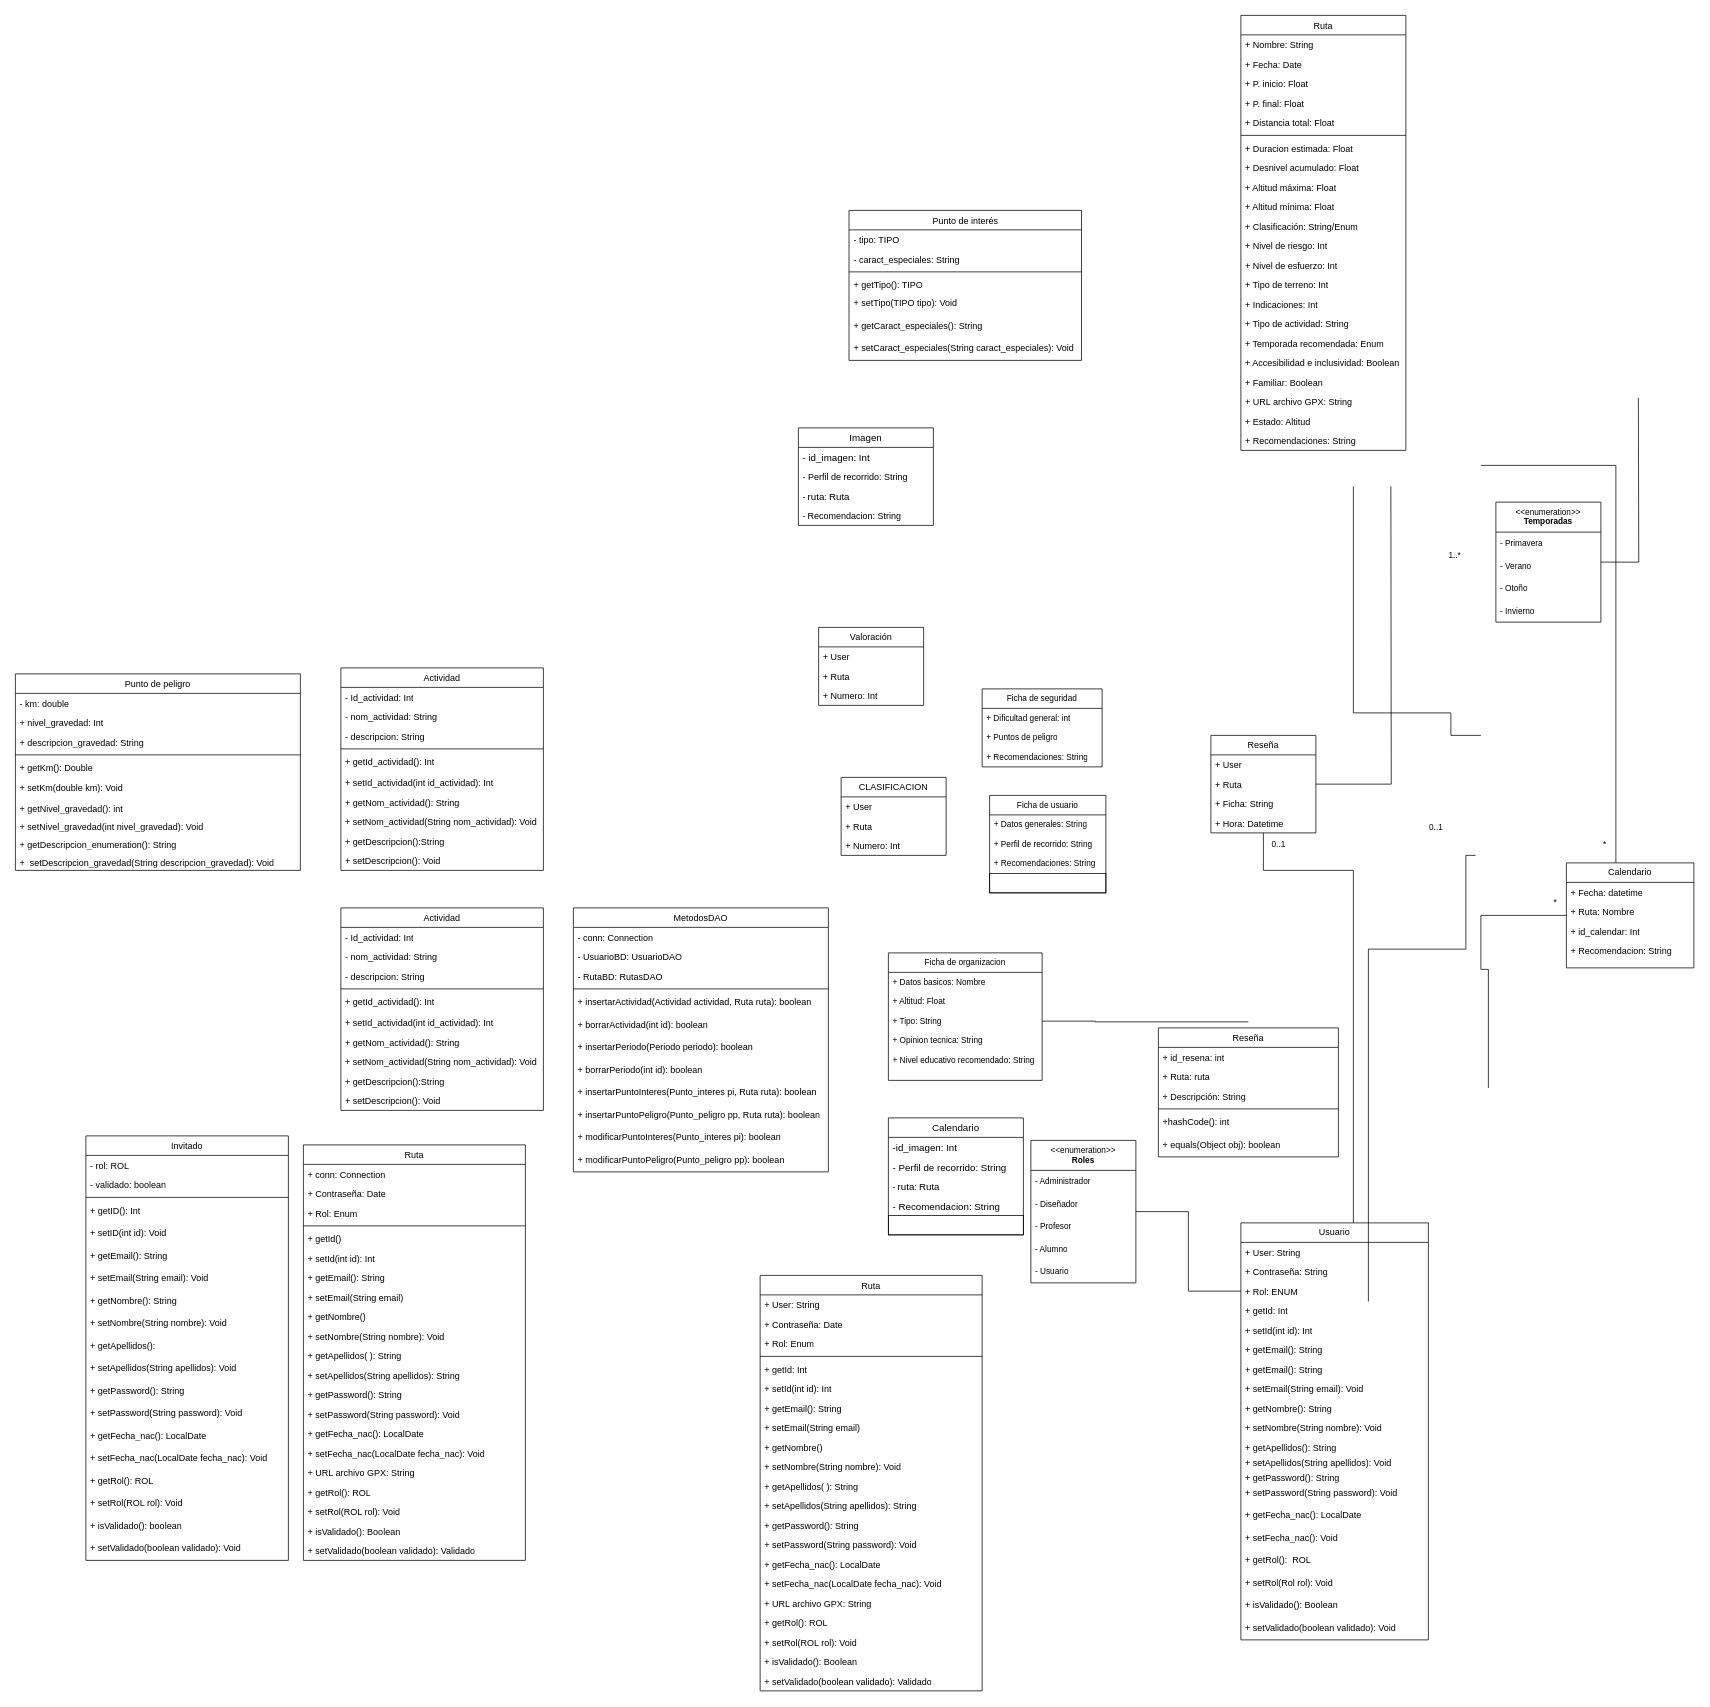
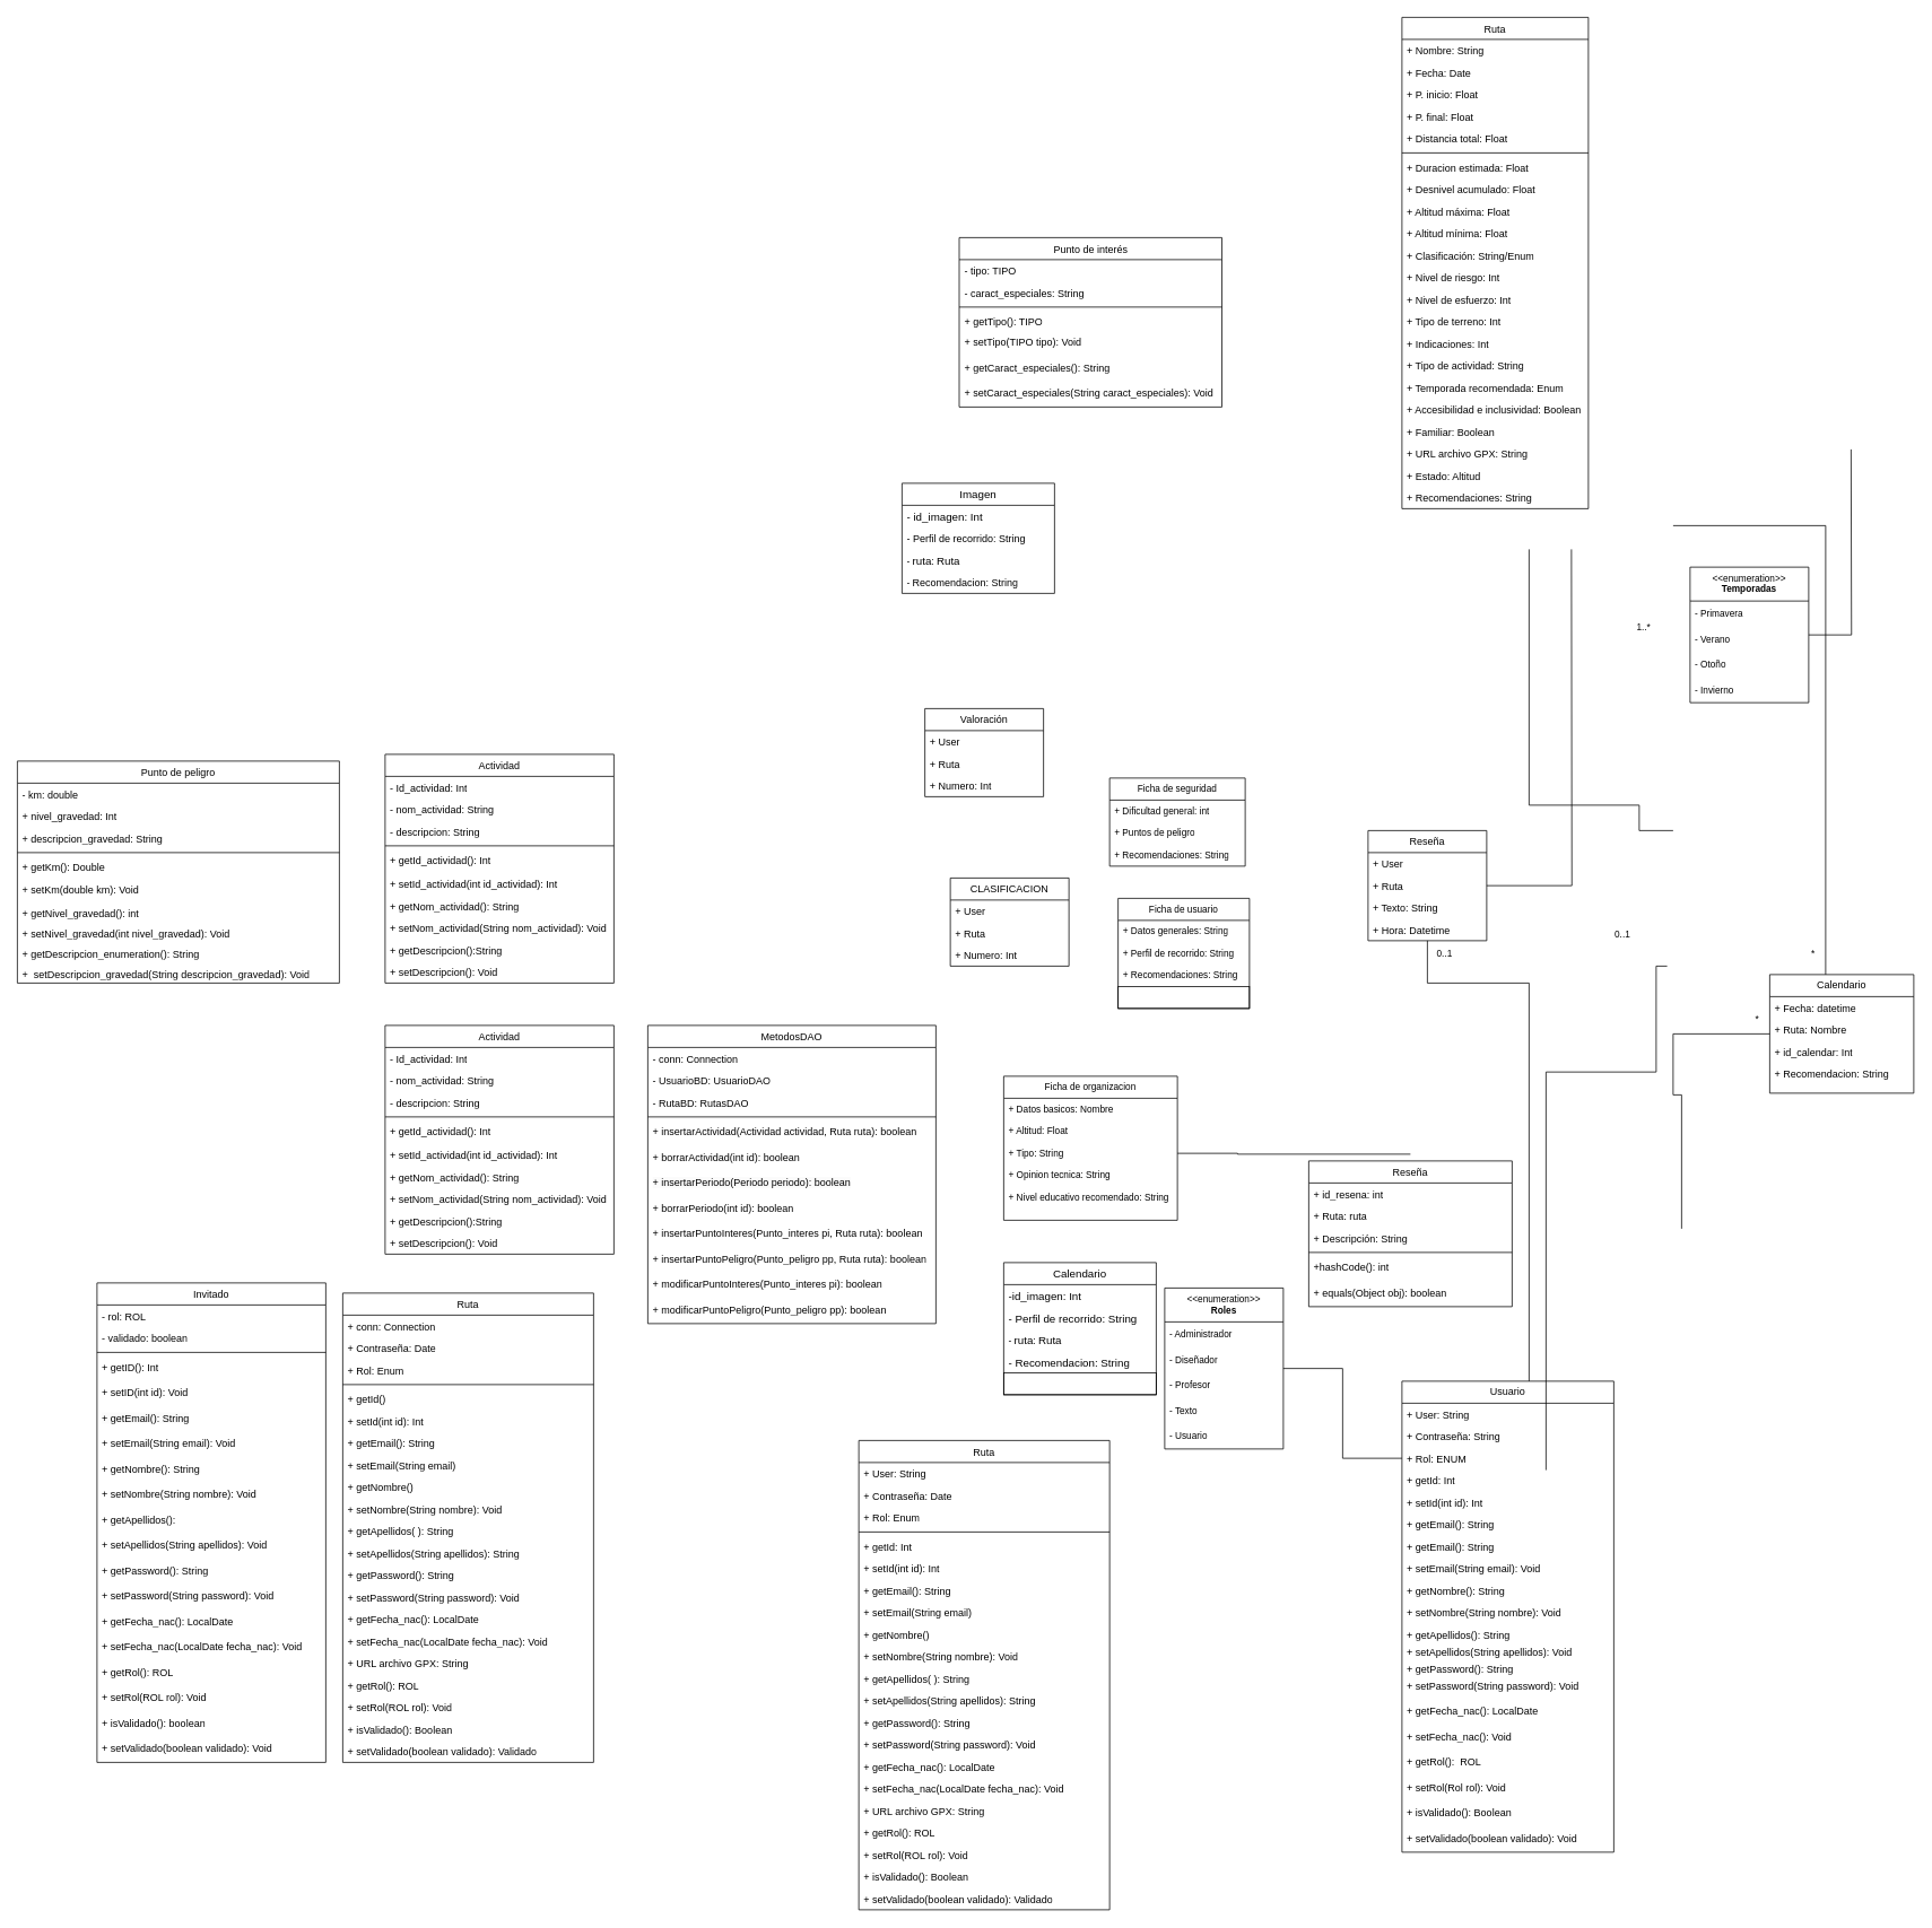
- <mxCell id="28" value="+ Ficha: String" style="text;strokeColor=none;fillColor=none;align=left;verticalAlign=top;spacingLeft=4;spacingRight=4;overflow=hidden;rotatable=0;points=[[0,0.5],[1,0.5]];portConstraint=eastwest;whiteSpace=wrap;html=1;" parent="25" vertex="1"><mxGeometry y="78" width="140" height="26" as="geometry" /></mxCell>
+ <mxCell id="28" value="+ Texto: String" style="text;strokeColor=none;fillColor=none;align=left;verticalAlign=top;spacingLeft=4;spacingRight=4;overflow=hidden;rotatable=0;points=[[0,0.5],[1,0.5]];portConstraint=eastwest;whiteSpace=wrap;html=1;" parent="25" vertex="1"><mxGeometry y="78" width="140" height="26" as="geometry" /></mxCell>
- <mxCell id="64" value="- Alumno" style="text;html=1;strokeColor=none;fillColor=none;align=left;verticalAlign=middle;spacingLeft=4;spacingRight=4;overflow=hidden;rotatable=0;points=[[0,0.5],[1,0.5]];portConstraint=eastwest;whiteSpace=wrap;fontFamily=Helvetica;fontSize=11;fontColor=default;labelBackgroundColor=default;" parent="60" vertex="1"><mxGeometry y="130" width="140" height="30" as="geometry" /></mxCell>
+ <mxCell id="64" value="- Texto" style="text;html=1;strokeColor=none;fillColor=none;align=left;verticalAlign=middle;spacingLeft=4;spacingRight=4;overflow=hidden;rotatable=0;points=[[0,0.5],[1,0.5]];portConstraint=eastwest;whiteSpace=wrap;fontFamily=Helvetica;fontSize=11;fontColor=default;labelBackgroundColor=default;" parent="60" vertex="1"><mxGeometry y="130" width="140" height="30" as="geometry" /></mxCell>
